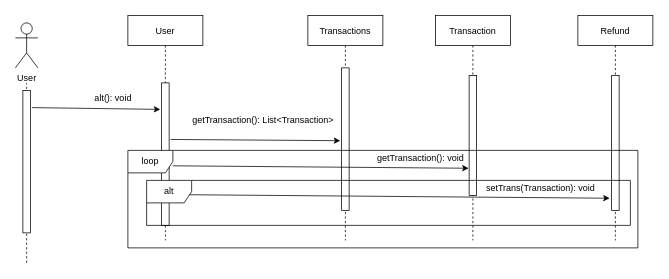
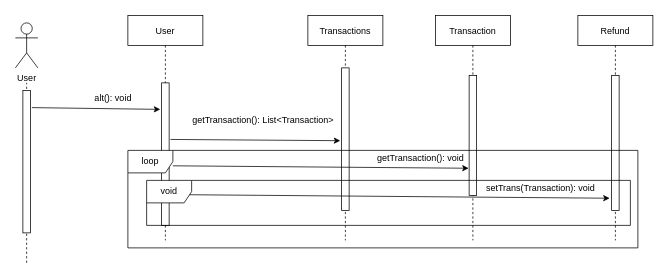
- <mxCell id="23" value="alt" style="shape=umlFrame;whiteSpace=wrap;html=1;" vertex="1" parent="1"><mxGeometry x="195" y="240" width="645" height="60" as="geometry" /></mxCell>
+ <mxCell id="23" value="void" style="shape=umlFrame;whiteSpace=wrap;html=1;" vertex="1" parent="1"><mxGeometry x="195" y="240" width="645" height="60" as="geometry" /></mxCell>
